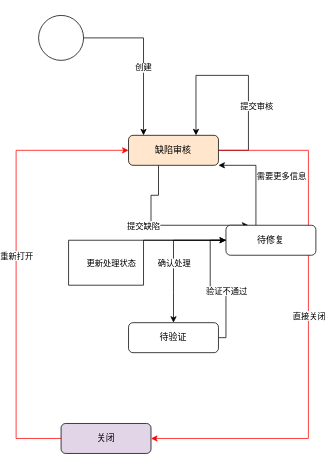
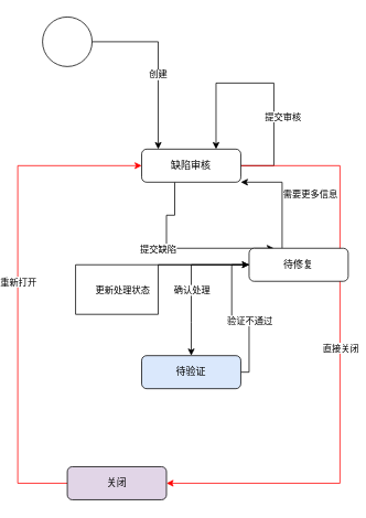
- <mxCell id="8" value="缺陷审核" style="rounded=1;whiteSpace=wrap;html=1;fontSize=12;glass=0;strokeWidth=1;shadow=0;fillColor=#ffe6cc;" parent="1" vertex="1"><mxGeometry x="170" y="180" width="120" height="40" as="geometry" /></mxCell>
+ <mxCell id="8" value="缺陷审核" style="rounded=1;whiteSpace=wrap;html=1;fontSize=12;glass=0;strokeWidth=1;shadow=0;" parent="1" vertex="1"><mxGeometry x="170" y="180" width="120" height="40" as="geometry" /></mxCell>
- <mxCell id="21" value="待验证" style="rounded=1;whiteSpace=wrap;html=1;fontSize=12;glass=0;strokeWidth=1;shadow=0;" vertex="1" parent="1"><mxGeometry x="170" y="430" width="120" height="40" as="geometry" /></mxCell>
+ <mxCell id="21" value="待验证" style="rounded=1;whiteSpace=wrap;html=1;fontSize=12;glass=0;strokeWidth=1;shadow=0;fillColor=#dae8fc;" vertex="1" parent="1"><mxGeometry x="170" y="430" width="120" height="40" as="geometry" /></mxCell>
